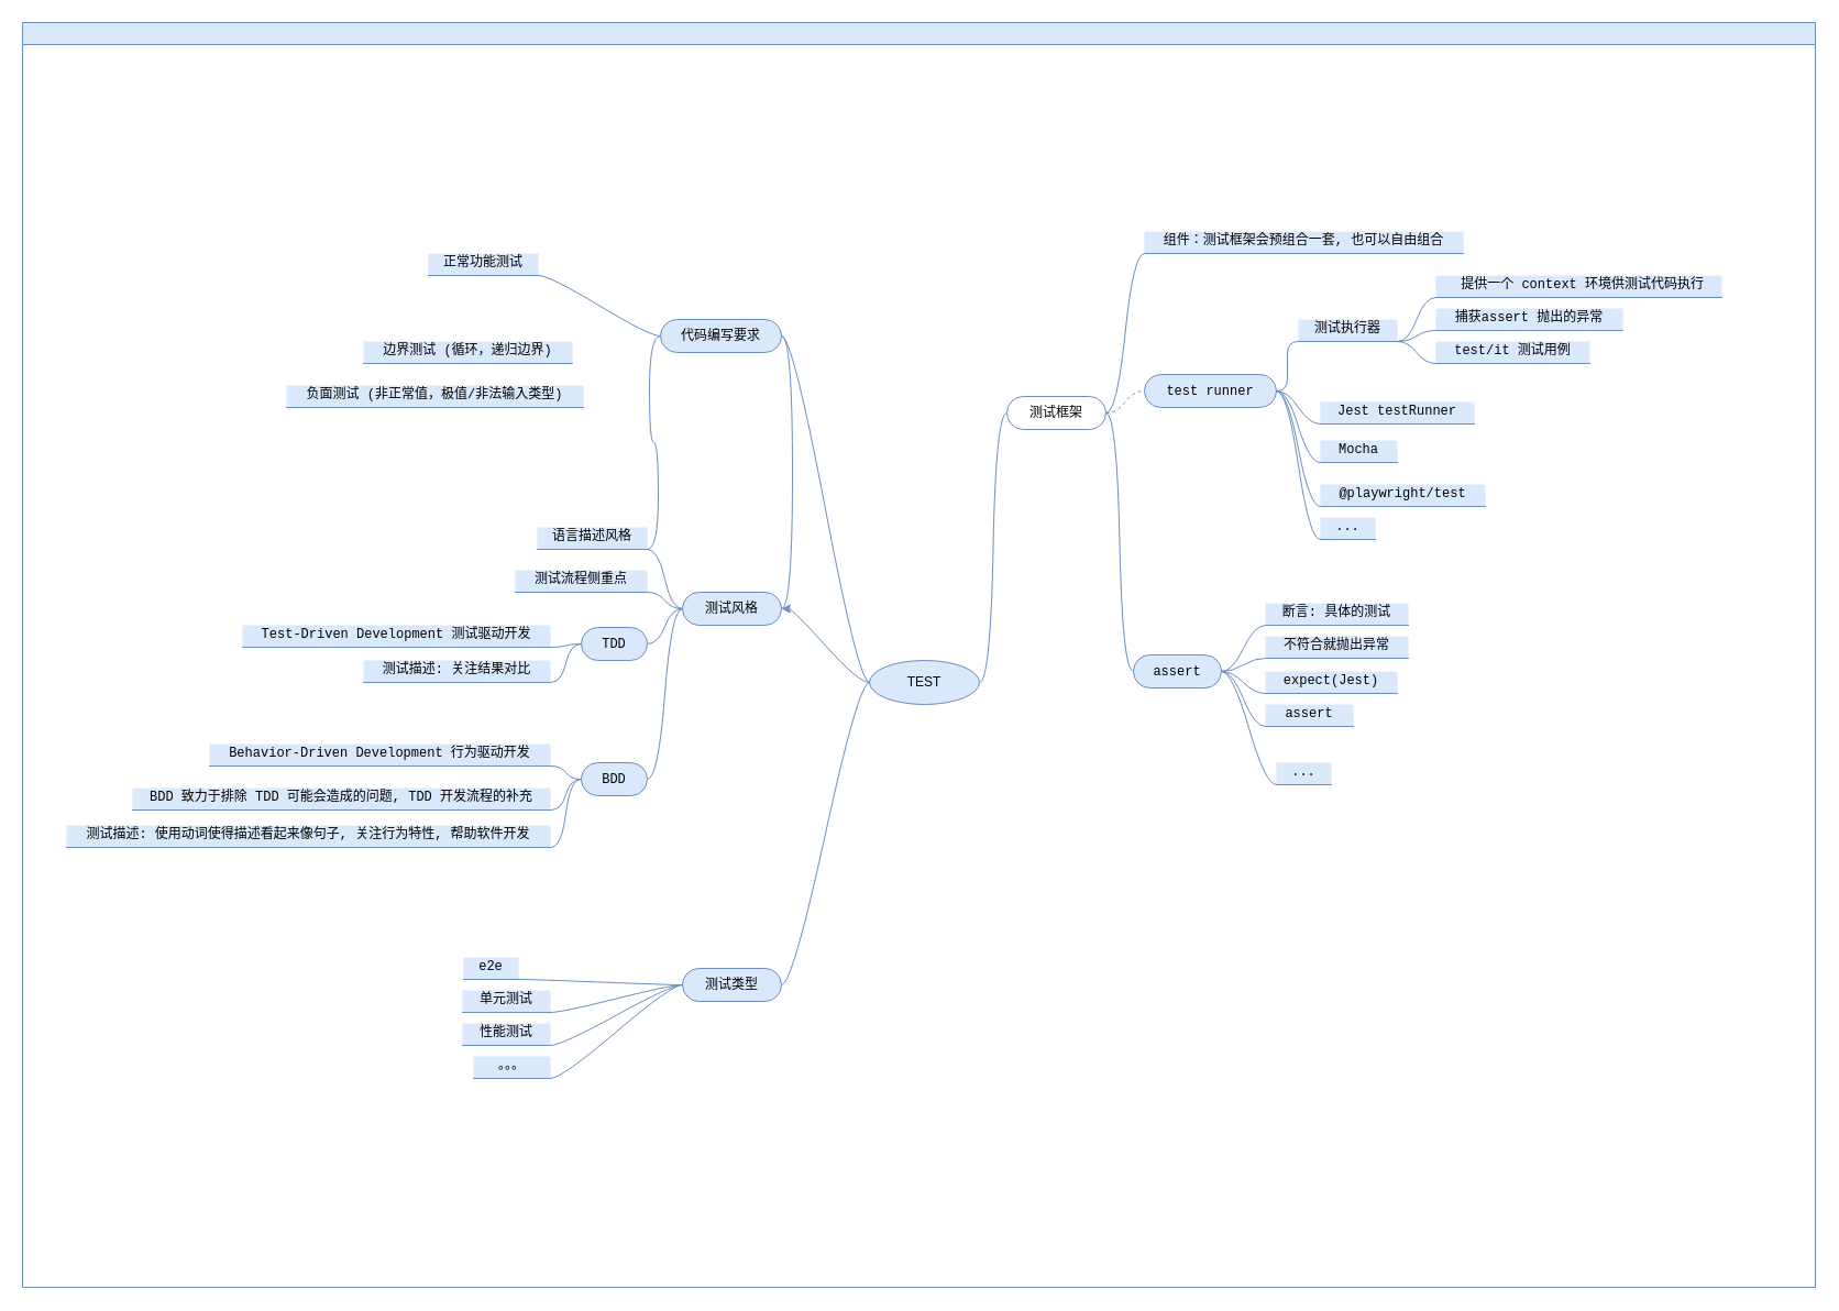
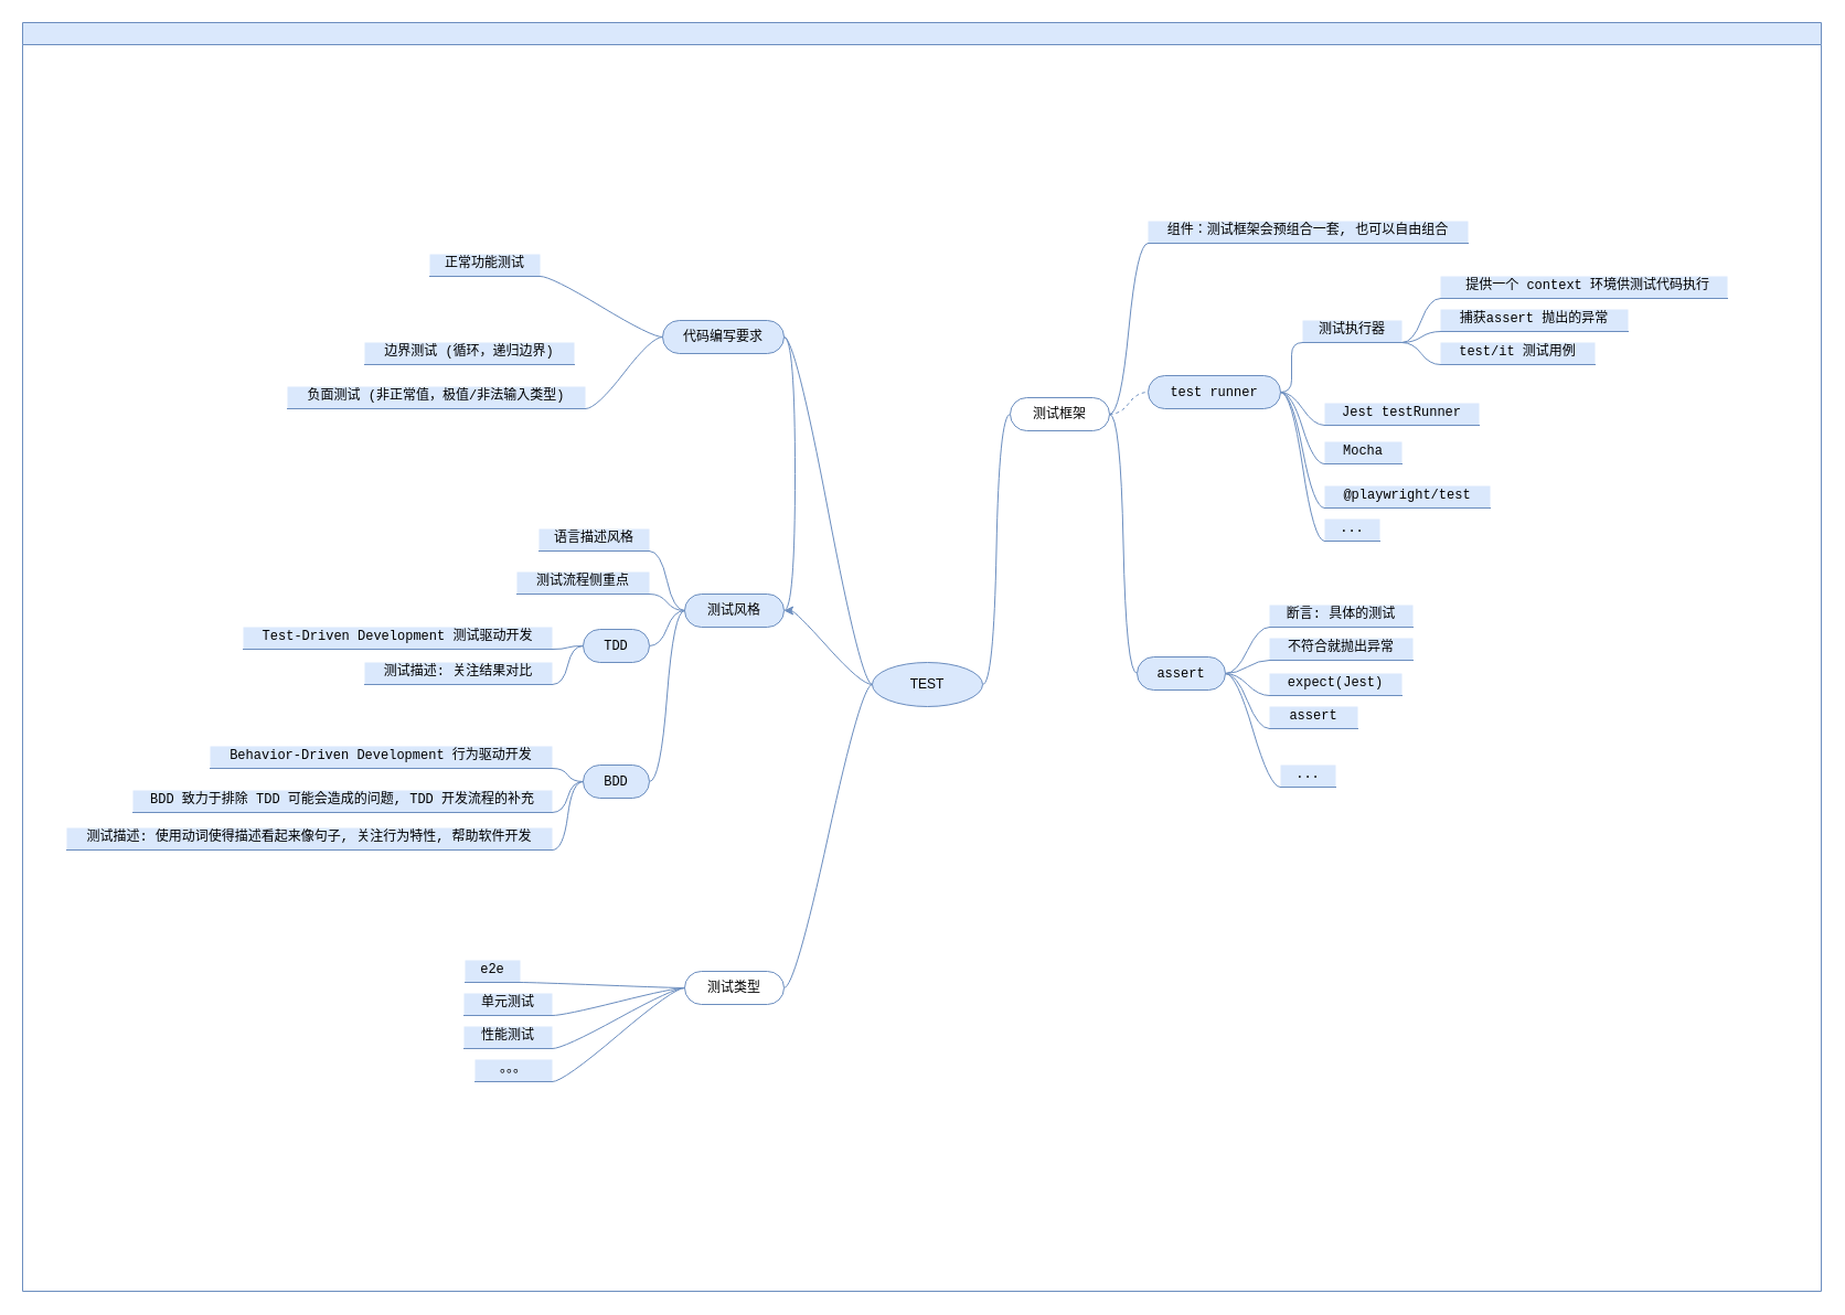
- <mxCell id="66" value="&lt;div style=&quot;font-family: menlo, monaco, &amp;quot;courier new&amp;quot;, monospace; line-height: 18px; font-size: 12px;&quot;&gt;组件：测试框架会预组合一套, 也可以自由组合&lt;/div&gt;" style="whiteSpace=wrap;html=1;shape=partialRectangle;top=0;left=0;bottom=1;right=0;points=[[0,1],[1,1]];fillColor=#dae8fc;align=center;verticalAlign=bottom;routingCenterY=0.5;snapToPoint=1;recursiveResize=0;autosize=1;treeFolding=1;treeMoving=1;newEdgeStyle={&quot;edgeStyle&quot;:&quot;entityRelationEdgeStyle&quot;,&quot;startArrow&quot;:&quot;none&quot;,&quot;endArrow&quot;:&quot;none&quot;,&quot;segment&quot;:10,&quot;curved&quot;:1};strokeColor=#6c8ebf;fontSize=12;labelBackgroundColor=none;fontColor=#000000;fontStyle=0" parent="2" vertex="1"><mxGeometry x="1020" y="190" width="290" height="20" as="geometry" /></mxCell>
+ <mxCell id="66" value="&lt;div style=&quot;font-family: menlo, monaco, &amp;quot;courier new&amp;quot;, monospace; line-height: 18px; font-size: 12px;&quot;&gt;组件：测试框架会预组合一套, 也可以自由组合&lt;/div&gt;" style="whiteSpace=wrap;html=1;shape=partialRectangle;top=0;left=0;bottom=1;right=0;points=[[0,1],[1,1]];fillColor=#dae8fc;align=center;verticalAlign=bottom;routingCenterY=0.5;snapToPoint=1;recursiveResize=0;autosize=1;treeFolding=1;treeMoving=1;newEdgeStyle={&quot;edgeStyle&quot;:&quot;entityRelationEdgeStyle&quot;,&quot;startArrow&quot;:&quot;none&quot;,&quot;endArrow&quot;:&quot;none&quot;,&quot;segment&quot;:10,&quot;curved&quot;:1};strokeColor=#6c8ebf;fontSize=12;labelBackgroundColor=none;fontColor=#000000;fontStyle=0" parent="2" vertex="1"><mxGeometry x="1020" y="180" width="290" height="20" as="geometry" /></mxCell>
- <mxCell id="13" value="" style="edgeStyle=entityRelationEdgeStyle;startArrow=none;endArrow=none;segment=10;curved=1;rounded=0;fillColor=#dae8fc;strokeColor=#6c8ebf;fontSize=12;labelBackgroundColor=none;fontColor=#000000;fontStyle=0;" parent="2" source="7" target="16" edge="1"><mxGeometry relative="1" as="geometry"><mxPoint x="220" y="491" as="sourcePoint" /></mxGeometry></mxCell>
+ <mxCell id="13" value="" style="edgeStyle=entityRelationEdgeStyle;startArrow=none;endArrow=none;segment=10;curved=1;rounded=0;fillColor=#dae8fc;strokeColor=#6c8ebf;fontSize=12;labelBackgroundColor=none;fontColor=#000000;fontStyle=0" parent="2" source="7" target="12" edge="1"><mxGeometry relative="1" as="geometry"><mxPoint x="220" y="491" as="sourcePoint" /></mxGeometry></mxCell>
- <mxCell id="45" value="测试类型" style="whiteSpace=wrap;html=1;rounded=1;arcSize=50;align=center;verticalAlign=middle;strokeWidth=1;autosize=1;spacing=4;treeFolding=1;treeMoving=1;newEdgeStyle={&quot;edgeStyle&quot;:&quot;entityRelationEdgeStyle&quot;,&quot;startArrow&quot;:&quot;none&quot;,&quot;endArrow&quot;:&quot;none&quot;,&quot;segment&quot;:10,&quot;curved&quot;:1};fillColor=#dae8fc;strokeColor=#6c8ebf;fontSize=12;labelBackgroundColor=none;fontColor=#000000;fontStyle=0" parent="2" vertex="1"><mxGeometry x="600" y="860" width="90" height="30" as="geometry" /></mxCell>
+ <mxCell id="45" value="测试类型" style="whiteSpace=wrap;html=1;rounded=1;arcSize=50;align=center;verticalAlign=middle;strokeWidth=1;autosize=1;spacing=4;treeFolding=1;treeMoving=1;newEdgeStyle={&quot;edgeStyle&quot;:&quot;entityRelationEdgeStyle&quot;,&quot;startArrow&quot;:&quot;none&quot;,&quot;endArrow&quot;:&quot;none&quot;,&quot;segment&quot;:10,&quot;curved&quot;:1};fillColor=#ffffff;strokeColor=#6c8ebf;fontSize=12;labelBackgroundColor=none;fontColor=#000000;fontStyle=0;" parent="2" vertex="1"><mxGeometry x="600" y="860" width="90" height="30" as="geometry" /></mxCell>
